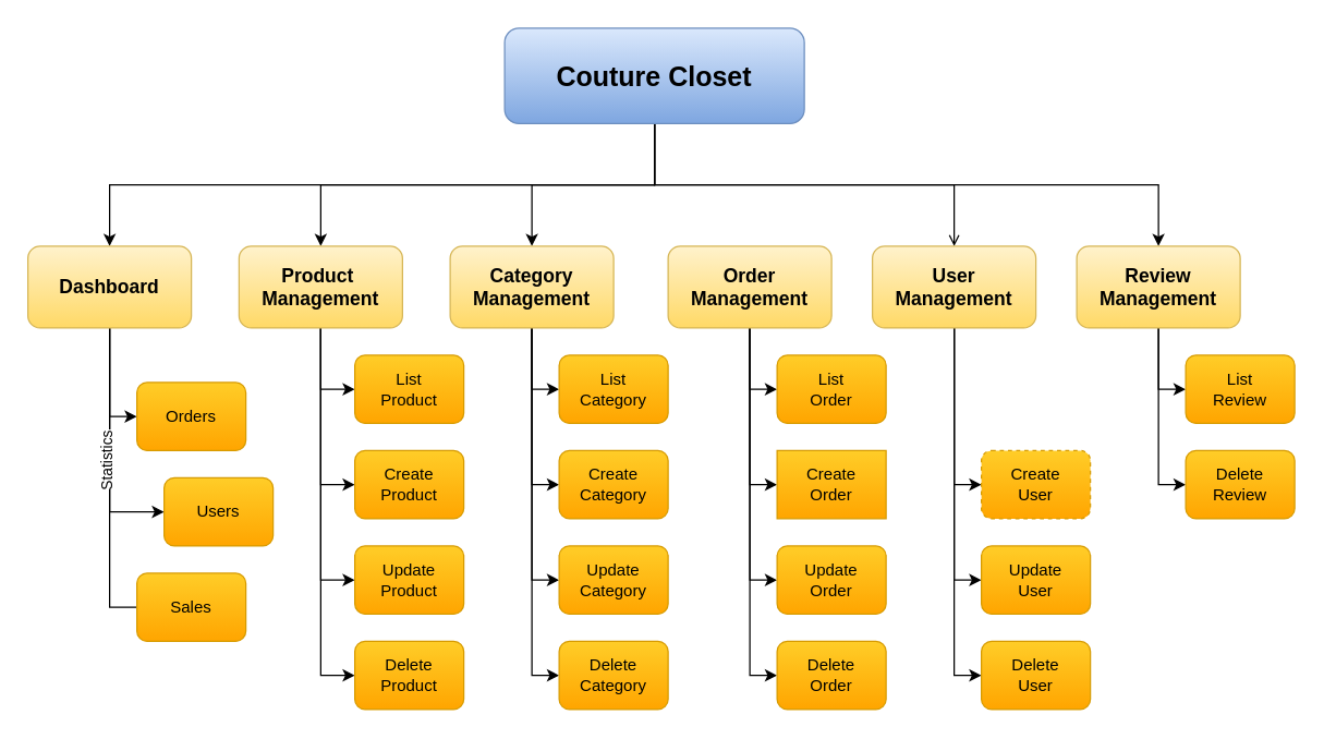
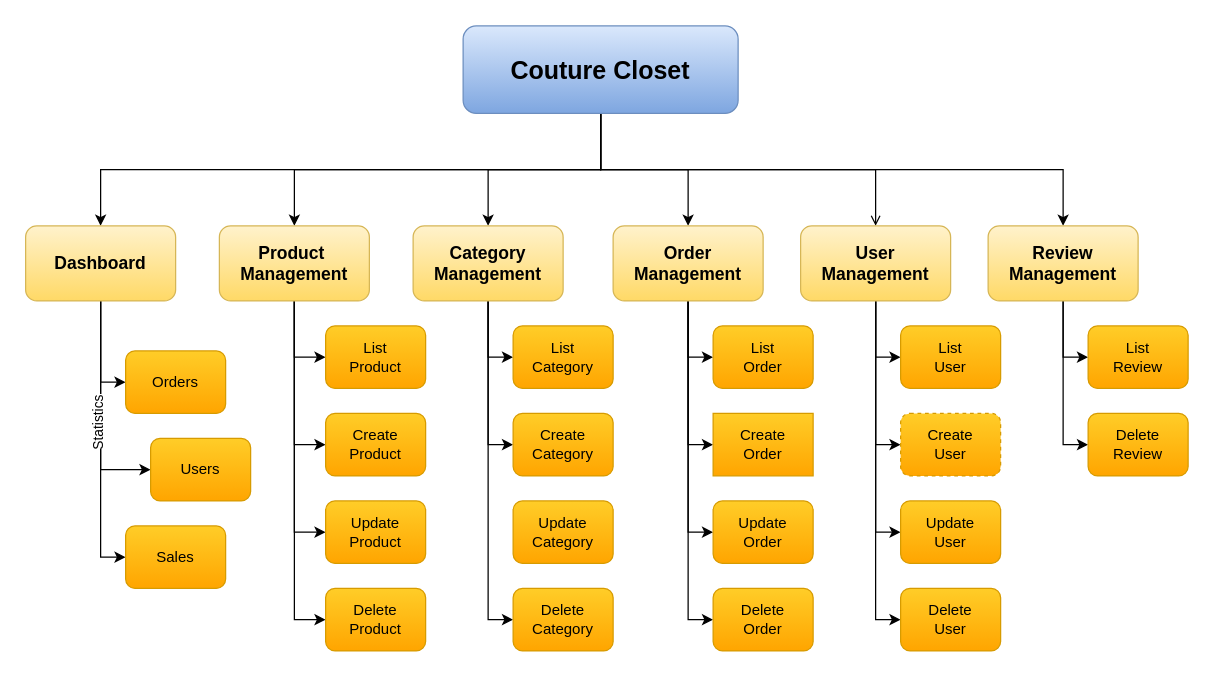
+ <mxCell id="5" style="edgeStyle=orthogonalEdgeStyle;rounded=0;orthogonalLoop=1;jettySize=auto;html=1;exitX=0.5;exitY=1;exitDx=0;exitDy=0;entryX=0.5;entryY=0;entryDx=0;entryDy=0;" parent="1" source="8" target="28" edge="1"><mxGeometry relative="1" as="geometry" /></mxCell>
+ <mxCell id="29" style="edgeStyle=orthogonalEdgeStyle;rounded=0;orthogonalLoop=1;jettySize=auto;html=1;exitX=0.5;exitY=1;exitDx=0;exitDy=0;entryX=0;entryY=0.5;entryDx=0;entryDy=0;" edge="1" parent="1" source="33" target="55"><mxGeometry relative="1" as="geometry" /></mxCell>
+ <mxCell id="55" value="List&lt;div&gt;User&lt;/div&gt;" style="rounded=1;whiteSpace=wrap;html=1;fillColor=#ffcd28;strokeColor=#d79b00;gradientColor=#ffa500;" vertex="1" parent="1"><mxGeometry x="720" y="260" width="80" height="50" as="geometry" /></mxCell>
- <mxCell id="21" style="edgeStyle=orthogonalEdgeStyle;rounded=0;orthogonalLoop=1;jettySize=auto;html=1;exitX=0.5;exitY=1;exitDx=0;exitDy=0;entryX=0;entryY=0.5;entryDx=0;entryDy=0;" edge="1" parent="1" source="23" target="45"><mxGeometry relative="1" as="geometry" /></mxCell>
- <mxCell id="11" style="edgeStyle=orthogonalEdgeStyle;rounded=0;orthogonalLoop=1;jettySize=auto;html=1;exitX=0.5;exitY=1;exitDx=0;exitDy=0;entryX=0;entryY=0.5;entryDx=0;entryDy=0;endArrow=none;" edge="1" parent="1" source="13" target="43"><mxGeometry relative="1" as="geometry" /></mxCell>
+ <mxCell id="11" style="edgeStyle=orthogonalEdgeStyle;rounded=0;orthogonalLoop=1;jettySize=auto;html=1;exitX=0.5;exitY=1;exitDx=0;exitDy=0;entryX=0;entryY=0.5;entryDx=0;entryDy=0;" edge="1" parent="1" source="13" target="43"><mxGeometry relative="1" as="geometry" /></mxCell>
